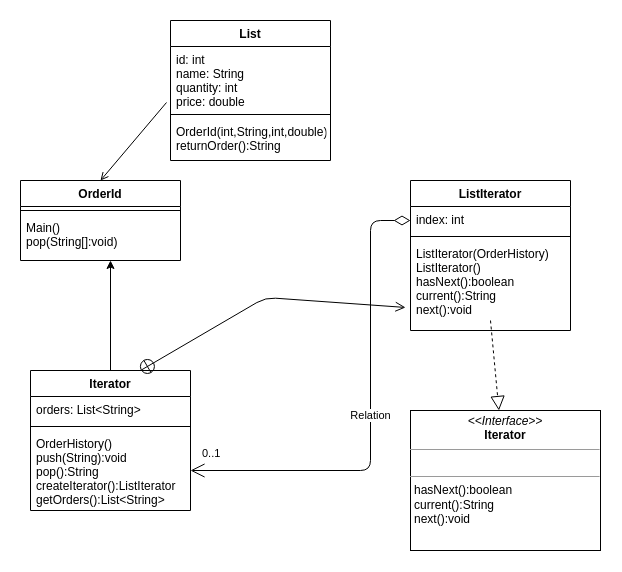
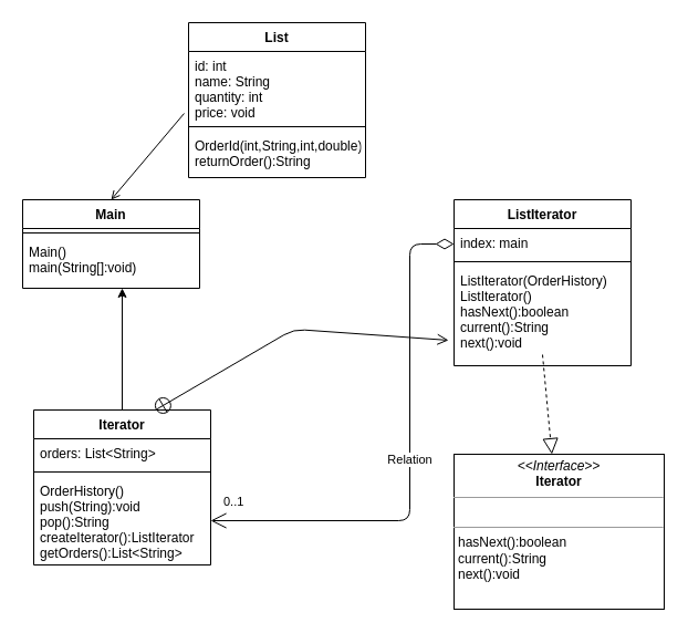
- <mxCell id="7" value="id: int&#10;name: String&#10;quantity: int&#10;price: double" style="text;strokeColor=none;fillColor=none;align=left;verticalAlign=top;spacingLeft=4;spacingRight=4;overflow=hidden;rotatable=0;points=[[0,0.5],[1,0.5]];portConstraint=eastwest;" vertex="1" parent="6"><mxGeometry y="26" width="160" height="64" as="geometry" /></mxCell>
+ <mxCell id="7" value="id: int&#10;name: String&#10;quantity: int&#10;price: void" style="text;strokeColor=none;fillColor=none;align=left;verticalAlign=top;spacingLeft=4;spacingRight=4;overflow=hidden;rotatable=0;points=[[0,0.5],[1,0.5]];portConstraint=eastwest;" vertex="1" parent="6"><mxGeometry y="26" width="160" height="64" as="geometry" /></mxCell>
- <mxCell id="3" value="OrderId" style="swimlane;fontStyle=1;align=center;verticalAlign=top;childLayout=stackLayout;horizontal=1;startSize=26;horizontalStack=0;resizeParent=1;resizeParentMax=0;resizeLast=0;collapsible=1;marginBottom=0;" vertex="1" parent="1"><mxGeometry x="20" y="180" width="160" height="80" as="geometry" /></mxCell>
+ <mxCell id="3" value="Main" style="swimlane;fontStyle=1;align=center;verticalAlign=top;childLayout=stackLayout;horizontal=1;startSize=26;horizontalStack=0;resizeParent=1;resizeParentMax=0;resizeLast=0;collapsible=1;marginBottom=0;" vertex="1" parent="1"><mxGeometry x="20" y="180" width="160" height="80" as="geometry" /></mxCell>
- <mxCell id="16" value="index: int" style="text;strokeColor=none;fillColor=none;align=left;verticalAlign=top;spacingLeft=4;spacingRight=4;overflow=hidden;rotatable=0;points=[[0,0.5],[1,0.5]];portConstraint=eastwest;" vertex="1" parent="15"><mxGeometry y="26" width="160" height="26" as="geometry" /></mxCell>
+ <mxCell id="16" value="index: main" style="text;strokeColor=none;fillColor=none;align=left;verticalAlign=top;spacingLeft=4;spacingRight=4;overflow=hidden;rotatable=0;points=[[0,0.5],[1,0.5]];portConstraint=eastwest;" vertex="1" parent="15"><mxGeometry y="26" width="160" height="26" as="geometry" /></mxCell>
- <mxCell id="5" value="Main()&#10;pop(String[]:void)" style="text;strokeColor=none;fillColor=none;align=left;verticalAlign=top;spacingLeft=4;spacingRight=4;overflow=hidden;rotatable=0;points=[[0,0.5],[1,0.5]];portConstraint=eastwest;" vertex="1" parent="3"><mxGeometry y="34" width="160" height="46" as="geometry" /></mxCell>
+ <mxCell id="5" value="Main()&#10;main(String[]:void)" style="text;strokeColor=none;fillColor=none;align=left;verticalAlign=top;spacingLeft=4;spacingRight=4;overflow=hidden;rotatable=0;points=[[0,0.5],[1,0.5]];portConstraint=eastwest;" vertex="1" parent="3"><mxGeometry y="34" width="160" height="46" as="geometry" /></mxCell>
